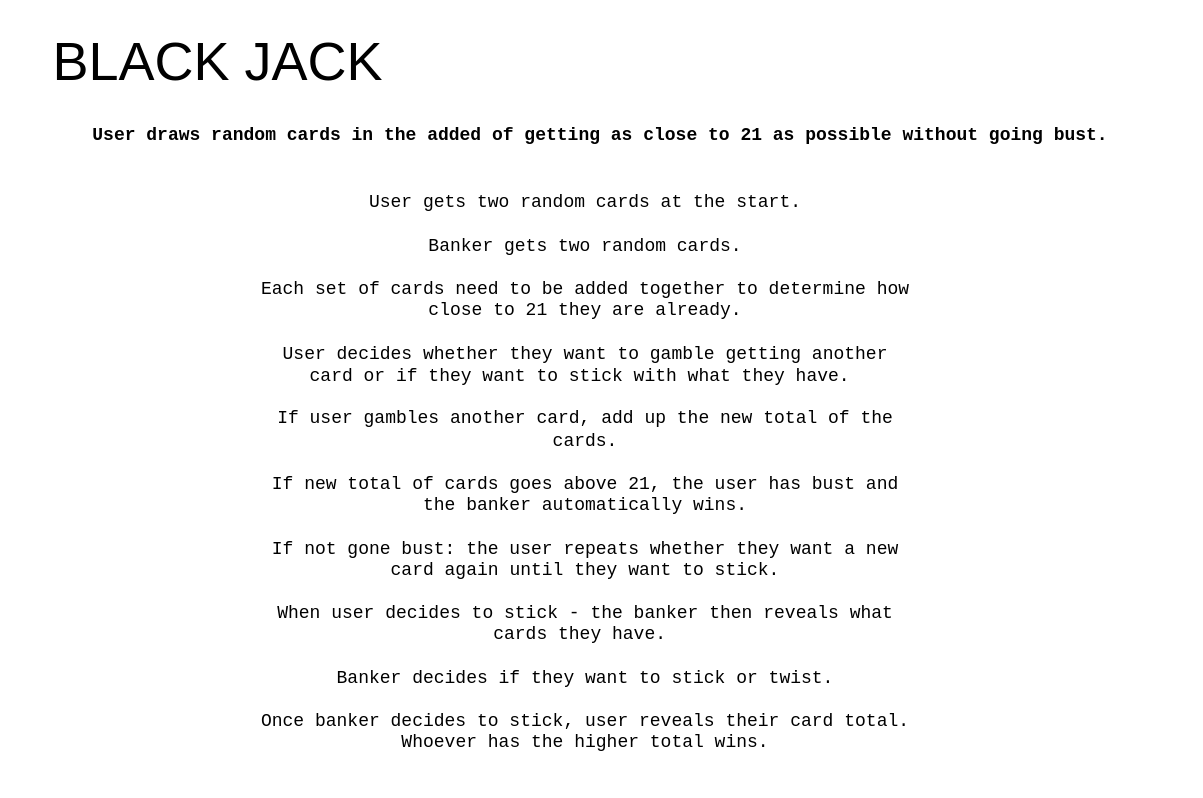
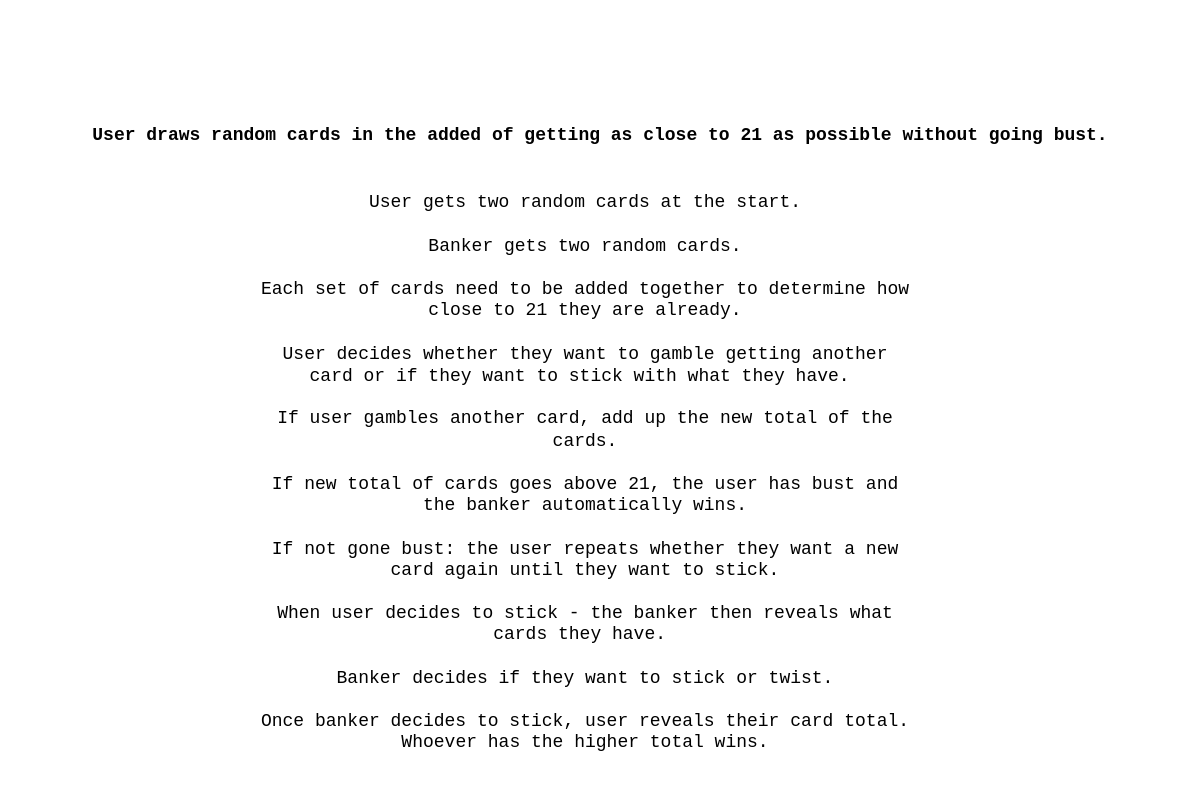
- <mxCell id="2" value="&lt;font style=&quot;font-size: 36px;&quot;&gt;BLACK JACK&lt;/font&gt;" style="text;html=1;strokeColor=none;fillColor=none;align=center;verticalAlign=middle;whiteSpace=wrap;rounded=0;" vertex="1" parent="1"><mxGeometry x="30" y="20" width="230" height="40" as="geometry" /></mxCell>
